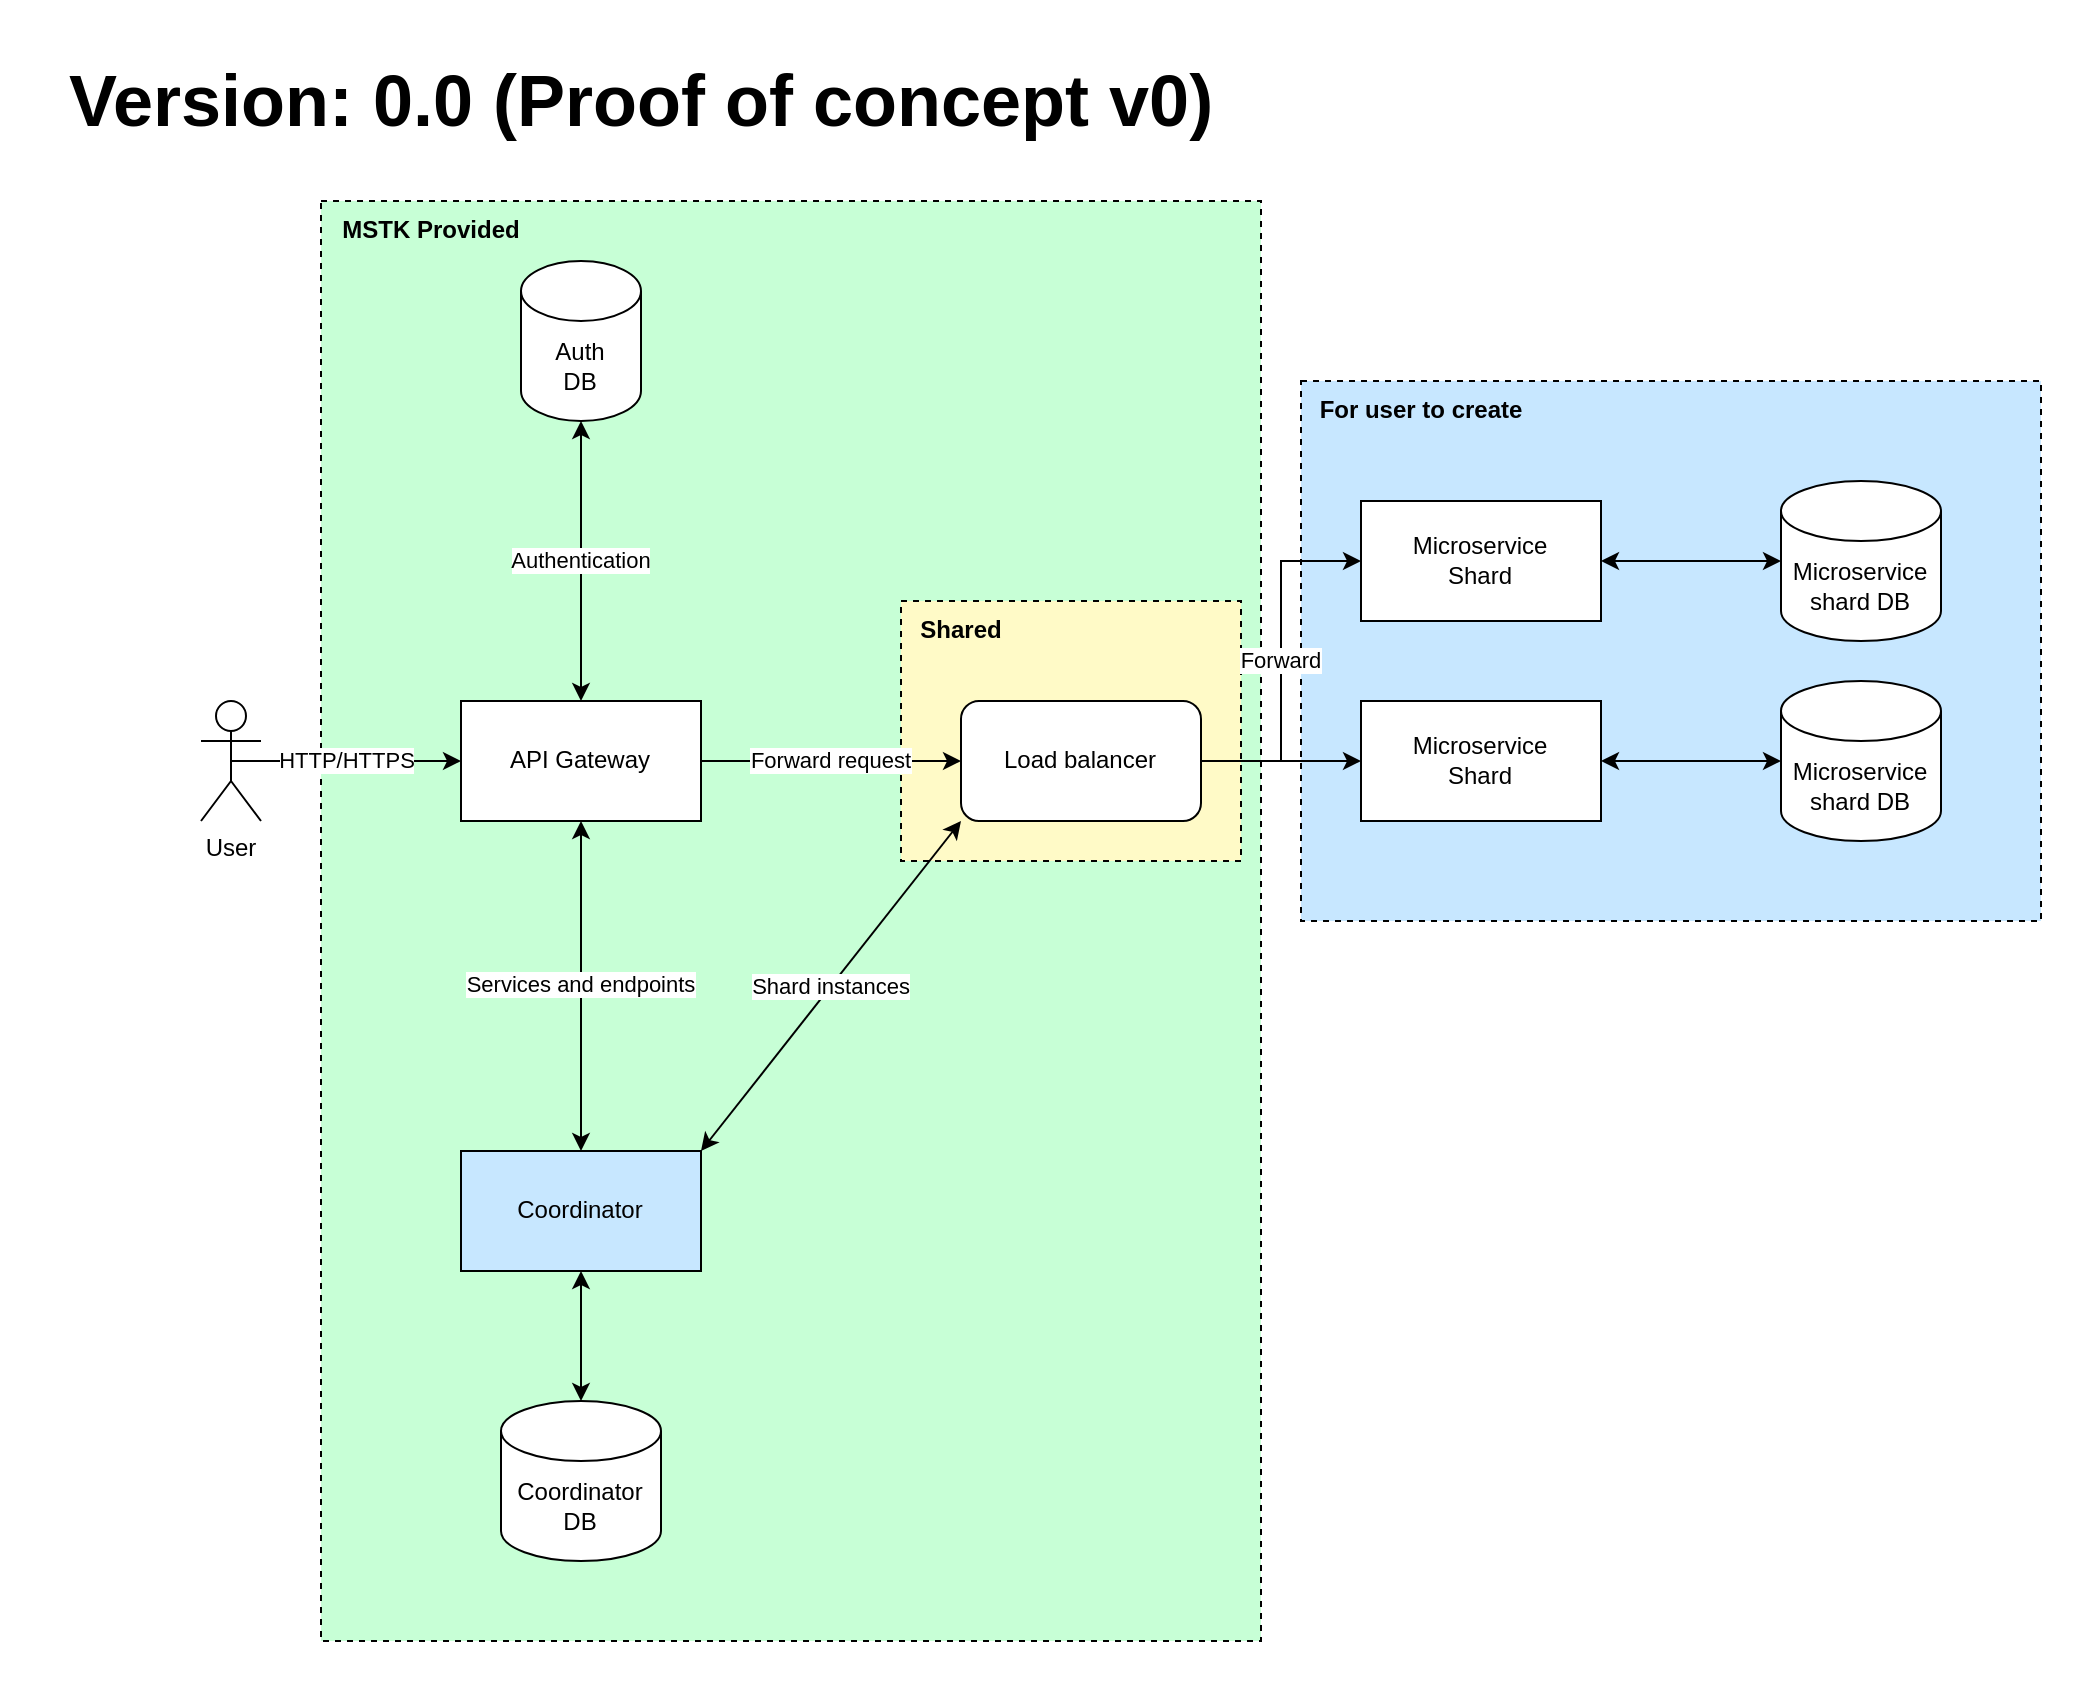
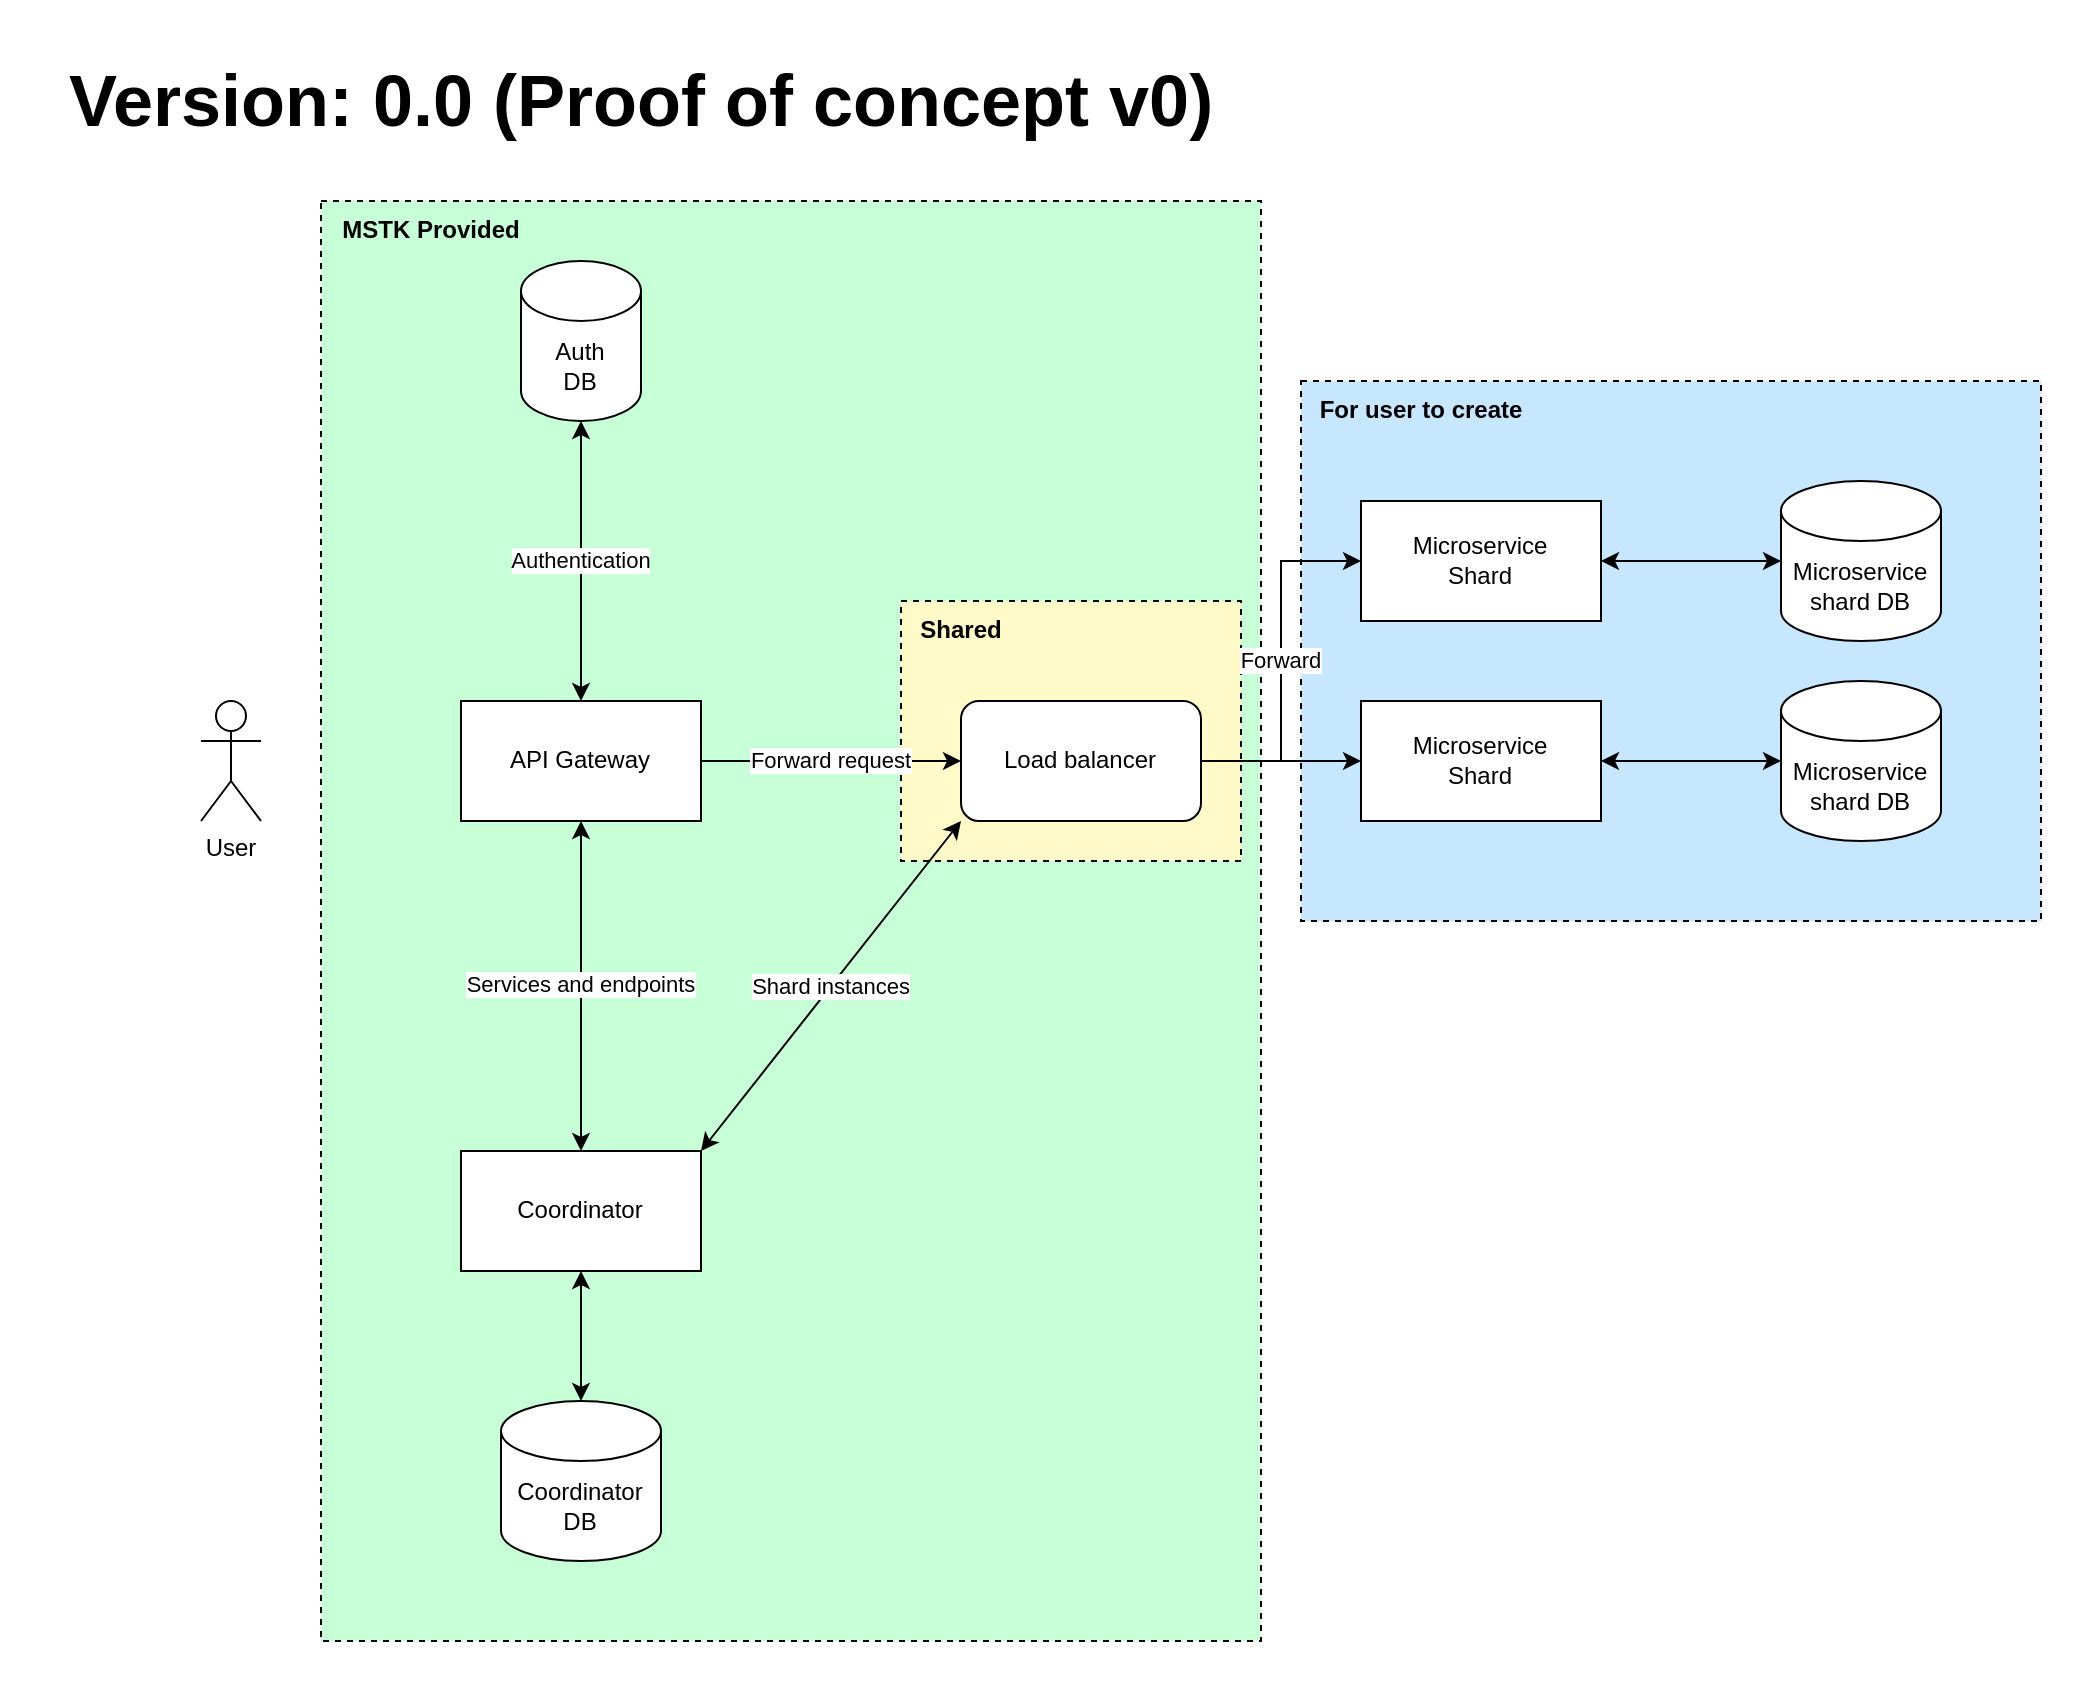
- <mxCell id="5" value="HTTP/HTTPS" style="edgeStyle=orthogonalEdgeStyle;rounded=0;orthogonalLoop=1;jettySize=auto;html=1;exitX=0.5;exitY=0.5;exitDx=0;exitDy=0;exitPerimeter=0;" parent="1" source="6" target="9" edge="1"><mxGeometry relative="1" as="geometry" /></mxCell>
- <mxCell id="10" value="Coordinator" style="rounded=0;whiteSpace=wrap;html=1;fillColor=#c7e7ff;" parent="1" vertex="1"><mxGeometry x="230" y="575" width="120" height="60" as="geometry" /></mxCell>
+ <mxCell id="10" value="Coordinator" style="rounded=0;whiteSpace=wrap;html=1;" parent="1" vertex="1"><mxGeometry x="230" y="575" width="120" height="60" as="geometry" /></mxCell>
